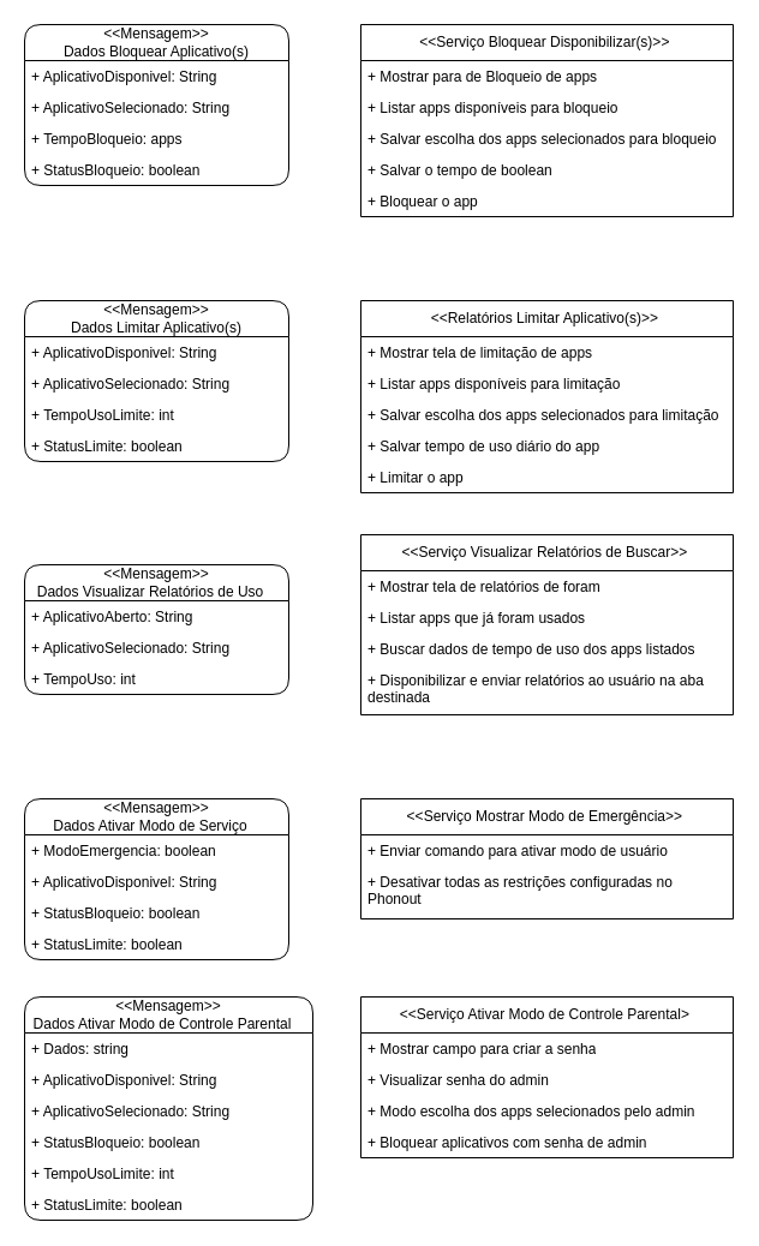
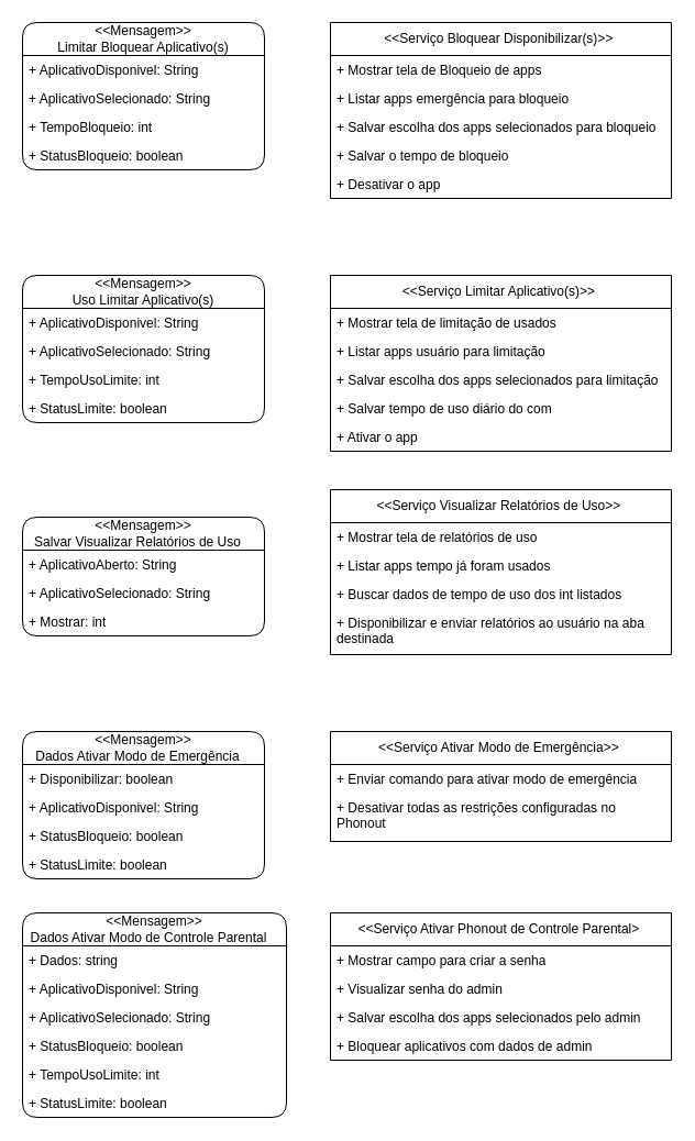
- <mxCell id="2" value="&amp;lt;&amp;lt;Mensagem&amp;gt;&amp;gt;&lt;div&gt;Dados Bloquear Aplicativo(s)&lt;/div&gt;" style="swimlane;fontStyle=0;childLayout=stackLayout;horizontal=1;startSize=30;fillColor=none;horizontalStack=0;resizeParent=1;resizeParentMax=0;resizeLast=0;collapsible=1;marginBottom=0;whiteSpace=wrap;html=1;rounded=1;" vertex="1" parent="1"><mxGeometry x="20" y="20" width="220" height="134" as="geometry" /></mxCell>
+ <mxCell id="2" value="&amp;lt;&amp;lt;Mensagem&amp;gt;&amp;gt;&lt;div&gt;Limitar Bloquear Aplicativo(s)&lt;/div&gt;" style="swimlane;fontStyle=0;childLayout=stackLayout;horizontal=1;startSize=30;fillColor=none;horizontalStack=0;resizeParent=1;resizeParentMax=0;resizeLast=0;collapsible=1;marginBottom=0;whiteSpace=wrap;html=1;rounded=1;" vertex="1" parent="1"><mxGeometry x="20" y="20" width="220" height="134" as="geometry" /></mxCell>
- <mxCell id="8" value="+ Mostrar para de Bloqueio de apps" style="text;strokeColor=none;fillColor=none;align=left;verticalAlign=top;spacingLeft=4;spacingRight=4;overflow=hidden;rotatable=0;points=[[0,0.5],[1,0.5]];portConstraint=eastwest;whiteSpace=wrap;html=1;" vertex="1" parent="7"><mxGeometry y="30" width="310" height="26" as="geometry" /></mxCell>
+ <mxCell id="8" value="+ Mostrar tela de Bloqueio de apps" style="text;strokeColor=none;fillColor=none;align=left;verticalAlign=top;spacingLeft=4;spacingRight=4;overflow=hidden;rotatable=0;points=[[0,0.5],[1,0.5]];portConstraint=eastwest;whiteSpace=wrap;html=1;" vertex="1" parent="7"><mxGeometry y="30" width="310" height="26" as="geometry" /></mxCell>
- <mxCell id="9" value="+&amp;nbsp;Listar apps disponíveis para bloqueio&amp;nbsp;" style="text;strokeColor=none;fillColor=none;align=left;verticalAlign=top;spacingLeft=4;spacingRight=4;overflow=hidden;rotatable=0;points=[[0,0.5],[1,0.5]];portConstraint=eastwest;whiteSpace=wrap;html=1;" vertex="1" parent="7"><mxGeometry y="56" width="310" height="26" as="geometry" /></mxCell>
+ <mxCell id="9" value="+&amp;nbsp;Listar apps emergência para bloqueio&amp;nbsp;" style="text;strokeColor=none;fillColor=none;align=left;verticalAlign=top;spacingLeft=4;spacingRight=4;overflow=hidden;rotatable=0;points=[[0,0.5],[1,0.5]];portConstraint=eastwest;whiteSpace=wrap;html=1;" vertex="1" parent="7"><mxGeometry y="56" width="310" height="26" as="geometry" /></mxCell>
- <mxCell id="5" value="+ TempoBloqueio: apps" style="text;strokeColor=none;fillColor=none;align=left;verticalAlign=top;spacingLeft=4;spacingRight=4;overflow=hidden;rotatable=0;points=[[0,0.5],[1,0.5]];portConstraint=eastwest;whiteSpace=wrap;html=1;" vertex="1" parent="2"><mxGeometry y="82" width="220" height="26" as="geometry" /></mxCell>
+ <mxCell id="5" value="+ TempoBloqueio: int" style="text;strokeColor=none;fillColor=none;align=left;verticalAlign=top;spacingLeft=4;spacingRight=4;overflow=hidden;rotatable=0;points=[[0,0.5],[1,0.5]];portConstraint=eastwest;whiteSpace=wrap;html=1;" vertex="1" parent="2"><mxGeometry y="82" width="220" height="26" as="geometry" /></mxCell>
- <mxCell id="11" value="+&amp;nbsp;Salvar o tempo de boolean" style="text;strokeColor=none;fillColor=none;align=left;verticalAlign=top;spacingLeft=4;spacingRight=4;overflow=hidden;rotatable=0;points=[[0,0.5],[1,0.5]];portConstraint=eastwest;whiteSpace=wrap;html=1;" vertex="1" parent="7"><mxGeometry y="108" width="310" height="26" as="geometry" /></mxCell>
+ <mxCell id="11" value="+&amp;nbsp;Salvar o tempo de bloqueio" style="text;strokeColor=none;fillColor=none;align=left;verticalAlign=top;spacingLeft=4;spacingRight=4;overflow=hidden;rotatable=0;points=[[0,0.5],[1,0.5]];portConstraint=eastwest;whiteSpace=wrap;html=1;" vertex="1" parent="7"><mxGeometry y="108" width="310" height="26" as="geometry" /></mxCell>
- <mxCell id="12" value="+&amp;nbsp;Bloquear o app&amp;nbsp;" style="text;strokeColor=none;fillColor=none;align=left;verticalAlign=top;spacingLeft=4;spacingRight=4;overflow=hidden;rotatable=0;points=[[0,0.5],[1,0.5]];portConstraint=eastwest;whiteSpace=wrap;html=1;" vertex="1" parent="7"><mxGeometry y="134" width="310" height="26" as="geometry" /></mxCell>
+ <mxCell id="12" value="+&amp;nbsp;Desativar o app&amp;nbsp;" style="text;strokeColor=none;fillColor=none;align=left;verticalAlign=top;spacingLeft=4;spacingRight=4;overflow=hidden;rotatable=0;points=[[0,0.5],[1,0.5]];portConstraint=eastwest;whiteSpace=wrap;html=1;" vertex="1" parent="7"><mxGeometry y="134" width="310" height="26" as="geometry" /></mxCell>
- <mxCell id="13" value="&amp;lt;&amp;lt;Mensagem&amp;gt;&amp;gt;&lt;div&gt;Dados Limitar Aplicativo(s)&lt;/div&gt;" style="swimlane;fontStyle=0;childLayout=stackLayout;horizontal=1;startSize=30;fillColor=none;horizontalStack=0;resizeParent=1;resizeParentMax=0;resizeLast=0;collapsible=1;marginBottom=0;whiteSpace=wrap;html=1;rounded=1;" vertex="1" parent="1"><mxGeometry x="20" y="250" width="220" height="134" as="geometry" /></mxCell>
+ <mxCell id="13" value="&amp;lt;&amp;lt;Mensagem&amp;gt;&amp;gt;&lt;div&gt;Uso Limitar Aplicativo(s)&lt;/div&gt;" style="swimlane;fontStyle=0;childLayout=stackLayout;horizontal=1;startSize=30;fillColor=none;horizontalStack=0;resizeParent=1;resizeParentMax=0;resizeLast=0;collapsible=1;marginBottom=0;whiteSpace=wrap;html=1;rounded=1;" vertex="1" parent="1"><mxGeometry x="20" y="250" width="220" height="134" as="geometry" /></mxCell>
- <mxCell id="18" value="&amp;lt;&amp;lt;Relatórios Limitar Aplicativo(s)&amp;gt;&amp;gt;&amp;nbsp;" style="swimlane;fontStyle=0;childLayout=stackLayout;horizontal=1;startSize=30;fillColor=none;horizontalStack=0;resizeParent=1;resizeParentMax=0;resizeLast=0;collapsible=1;marginBottom=0;whiteSpace=wrap;html=1;" vertex="1" parent="1"><mxGeometry x="300" y="250" width="310" height="160" as="geometry" /></mxCell>
+ <mxCell id="18" value="&amp;lt;&amp;lt;Serviço Limitar Aplicativo(s)&amp;gt;&amp;gt;&amp;nbsp;" style="swimlane;fontStyle=0;childLayout=stackLayout;horizontal=1;startSize=30;fillColor=none;horizontalStack=0;resizeParent=1;resizeParentMax=0;resizeLast=0;collapsible=1;marginBottom=0;whiteSpace=wrap;html=1;" vertex="1" parent="1"><mxGeometry x="300" y="250" width="310" height="160" as="geometry" /></mxCell>
- <mxCell id="19" value="+ Mostrar tela de limitação de apps" style="text;strokeColor=none;fillColor=none;align=left;verticalAlign=top;spacingLeft=4;spacingRight=4;overflow=hidden;rotatable=0;points=[[0,0.5],[1,0.5]];portConstraint=eastwest;whiteSpace=wrap;html=1;" vertex="1" parent="18"><mxGeometry y="30" width="310" height="26" as="geometry" /></mxCell>
+ <mxCell id="19" value="+ Mostrar tela de limitação de usados" style="text;strokeColor=none;fillColor=none;align=left;verticalAlign=top;spacingLeft=4;spacingRight=4;overflow=hidden;rotatable=0;points=[[0,0.5],[1,0.5]];portConstraint=eastwest;whiteSpace=wrap;html=1;" vertex="1" parent="18"><mxGeometry y="30" width="310" height="26" as="geometry" /></mxCell>
- <mxCell id="20" value="+ Listar apps disponíveis para limitação&amp;nbsp;" style="text;strokeColor=none;fillColor=none;align=left;verticalAlign=top;spacingLeft=4;spacingRight=4;overflow=hidden;rotatable=0;points=[[0,0.5],[1,0.5]];portConstraint=eastwest;whiteSpace=wrap;html=1;" vertex="1" parent="18"><mxGeometry y="56" width="310" height="26" as="geometry" /></mxCell>
+ <mxCell id="20" value="+ Listar apps usuário para limitação&amp;nbsp;" style="text;strokeColor=none;fillColor=none;align=left;verticalAlign=top;spacingLeft=4;spacingRight=4;overflow=hidden;rotatable=0;points=[[0,0.5],[1,0.5]];portConstraint=eastwest;whiteSpace=wrap;html=1;" vertex="1" parent="18"><mxGeometry y="56" width="310" height="26" as="geometry" /></mxCell>
- <mxCell id="22" value="+ Salvar tempo de uso diário do app" style="text;strokeColor=none;fillColor=none;align=left;verticalAlign=top;spacingLeft=4;spacingRight=4;overflow=hidden;rotatable=0;points=[[0,0.5],[1,0.5]];portConstraint=eastwest;whiteSpace=wrap;html=1;" vertex="1" parent="18"><mxGeometry y="108" width="310" height="26" as="geometry" /></mxCell>
+ <mxCell id="22" value="+ Salvar tempo de uso diário do com" style="text;strokeColor=none;fillColor=none;align=left;verticalAlign=top;spacingLeft=4;spacingRight=4;overflow=hidden;rotatable=0;points=[[0,0.5],[1,0.5]];portConstraint=eastwest;whiteSpace=wrap;html=1;" vertex="1" parent="18"><mxGeometry y="108" width="310" height="26" as="geometry" /></mxCell>
- <mxCell id="23" value="+ Limitar o app" style="text;strokeColor=none;fillColor=none;align=left;verticalAlign=top;spacingLeft=4;spacingRight=4;overflow=hidden;rotatable=0;points=[[0,0.5],[1,0.5]];portConstraint=eastwest;whiteSpace=wrap;html=1;" vertex="1" parent="18"><mxGeometry y="134" width="310" height="26" as="geometry" /></mxCell>
+ <mxCell id="23" value="+ Ativar o app" style="text;strokeColor=none;fillColor=none;align=left;verticalAlign=top;spacingLeft=4;spacingRight=4;overflow=hidden;rotatable=0;points=[[0,0.5],[1,0.5]];portConstraint=eastwest;whiteSpace=wrap;html=1;" vertex="1" parent="18"><mxGeometry y="134" width="310" height="26" as="geometry" /></mxCell>
- <mxCell id="28" value="&amp;lt;&amp;lt;Serviço Visualizar Relatórios de Buscar&amp;gt;&amp;gt;&amp;nbsp;" style="swimlane;fontStyle=0;childLayout=stackLayout;horizontal=1;startSize=30;fillColor=none;horizontalStack=0;resizeParent=1;resizeParentMax=0;resizeLast=0;collapsible=1;marginBottom=0;whiteSpace=wrap;html=1;" vertex="1" parent="1"><mxGeometry x="300" y="445" width="310" height="150" as="geometry" /></mxCell>
+ <mxCell id="28" value="&amp;lt;&amp;lt;Serviço Visualizar Relatórios de Uso&amp;gt;&amp;gt;&amp;nbsp;" style="swimlane;fontStyle=0;childLayout=stackLayout;horizontal=1;startSize=30;fillColor=none;horizontalStack=0;resizeParent=1;resizeParentMax=0;resizeLast=0;collapsible=1;marginBottom=0;whiteSpace=wrap;html=1;" vertex="1" parent="1"><mxGeometry x="300" y="445" width="310" height="150" as="geometry" /></mxCell>
- <mxCell id="24" value="&amp;lt;&amp;lt;Mensagem&amp;gt;&amp;gt;&lt;div&gt;Dados Visualizar Relatórios de Uso&amp;nbsp; &amp;nbsp;&lt;/div&gt;" style="swimlane;fontStyle=0;childLayout=stackLayout;horizontal=1;startSize=30;fillColor=none;horizontalStack=0;resizeParent=1;resizeParentMax=0;resizeLast=0;collapsible=1;marginBottom=0;whiteSpace=wrap;html=1;rounded=1;" vertex="1" parent="1"><mxGeometry x="20" y="470" width="220" height="108" as="geometry" /></mxCell>
+ <mxCell id="24" value="&amp;lt;&amp;lt;Mensagem&amp;gt;&amp;gt;&lt;div&gt;Salvar Visualizar Relatórios de Uso&amp;nbsp; &amp;nbsp;&lt;/div&gt;" style="swimlane;fontStyle=0;childLayout=stackLayout;horizontal=1;startSize=30;fillColor=none;horizontalStack=0;resizeParent=1;resizeParentMax=0;resizeLast=0;collapsible=1;marginBottom=0;whiteSpace=wrap;html=1;rounded=1;" vertex="1" parent="1"><mxGeometry x="20" y="470" width="220" height="108" as="geometry" /></mxCell>
- <mxCell id="29" value="+ Mostrar tela de relatórios de foram&amp;nbsp; &amp;nbsp;" style="text;strokeColor=none;fillColor=none;align=left;verticalAlign=top;spacingLeft=4;spacingRight=4;overflow=hidden;rotatable=0;points=[[0,0.5],[1,0.5]];portConstraint=eastwest;whiteSpace=wrap;html=1;" vertex="1" parent="28"><mxGeometry y="30" width="310" height="26" as="geometry" /></mxCell>
+ <mxCell id="29" value="+ Mostrar tela de relatórios de uso&amp;nbsp; &amp;nbsp;" style="text;strokeColor=none;fillColor=none;align=left;verticalAlign=top;spacingLeft=4;spacingRight=4;overflow=hidden;rotatable=0;points=[[0,0.5],[1,0.5]];portConstraint=eastwest;whiteSpace=wrap;html=1;" vertex="1" parent="28"><mxGeometry y="30" width="310" height="26" as="geometry" /></mxCell>
- <mxCell id="30" value="+ Listar apps que já foram usados&amp;nbsp;" style="text;strokeColor=none;fillColor=none;align=left;verticalAlign=top;spacingLeft=4;spacingRight=4;overflow=hidden;rotatable=0;points=[[0,0.5],[1,0.5]];portConstraint=eastwest;whiteSpace=wrap;html=1;" vertex="1" parent="28"><mxGeometry y="56" width="310" height="26" as="geometry" /></mxCell>
+ <mxCell id="30" value="+ Listar apps tempo já foram usados&amp;nbsp;" style="text;strokeColor=none;fillColor=none;align=left;verticalAlign=top;spacingLeft=4;spacingRight=4;overflow=hidden;rotatable=0;points=[[0,0.5],[1,0.5]];portConstraint=eastwest;whiteSpace=wrap;html=1;" vertex="1" parent="28"><mxGeometry y="56" width="310" height="26" as="geometry" /></mxCell>
- <mxCell id="31" value="+ Buscar dados de tempo de uso dos apps listados" style="text;strokeColor=none;fillColor=none;align=left;verticalAlign=top;spacingLeft=4;spacingRight=4;overflow=hidden;rotatable=0;points=[[0,0.5],[1,0.5]];portConstraint=eastwest;whiteSpace=wrap;html=1;" vertex="1" parent="28"><mxGeometry y="82" width="310" height="26" as="geometry" /></mxCell>
+ <mxCell id="31" value="+ Buscar dados de tempo de uso dos int listados" style="text;strokeColor=none;fillColor=none;align=left;verticalAlign=top;spacingLeft=4;spacingRight=4;overflow=hidden;rotatable=0;points=[[0,0.5],[1,0.5]];portConstraint=eastwest;whiteSpace=wrap;html=1;" vertex="1" parent="28"><mxGeometry y="82" width="310" height="26" as="geometry" /></mxCell>
- <mxCell id="27" value="+ TempoUso: int" style="text;strokeColor=none;fillColor=none;align=left;verticalAlign=top;spacingLeft=4;spacingRight=4;overflow=hidden;rotatable=0;points=[[0,0.5],[1,0.5]];portConstraint=eastwest;whiteSpace=wrap;html=1;" vertex="1" parent="24"><mxGeometry y="82" width="220" height="26" as="geometry" /></mxCell>
+ <mxCell id="27" value="+ Mostrar: int" style="text;strokeColor=none;fillColor=none;align=left;verticalAlign=top;spacingLeft=4;spacingRight=4;overflow=hidden;rotatable=0;points=[[0,0.5],[1,0.5]];portConstraint=eastwest;whiteSpace=wrap;html=1;" vertex="1" parent="24"><mxGeometry y="82" width="220" height="26" as="geometry" /></mxCell>
- <mxCell id="33" value="&amp;lt;&amp;lt;Mensagem&amp;gt;&amp;gt;&lt;div&gt;Dados Ativar Modo de Serviço&amp;nbsp; &amp;nbsp;&lt;/div&gt;" style="swimlane;fontStyle=0;childLayout=stackLayout;horizontal=1;startSize=30;fillColor=none;horizontalStack=0;resizeParent=1;resizeParentMax=0;resizeLast=0;collapsible=1;marginBottom=0;whiteSpace=wrap;html=1;rounded=1;" vertex="1" parent="1"><mxGeometry x="20" y="665" width="220" height="134" as="geometry" /></mxCell>
+ <mxCell id="33" value="&amp;lt;&amp;lt;Mensagem&amp;gt;&amp;gt;&lt;div&gt;Dados Ativar Modo de Emergência&amp;nbsp; &amp;nbsp;&lt;/div&gt;" style="swimlane;fontStyle=0;childLayout=stackLayout;horizontal=1;startSize=30;fillColor=none;horizontalStack=0;resizeParent=1;resizeParentMax=0;resizeLast=0;collapsible=1;marginBottom=0;whiteSpace=wrap;html=1;rounded=1;" vertex="1" parent="1"><mxGeometry x="20" y="665" width="220" height="134" as="geometry" /></mxCell>
- <mxCell id="38" value="&amp;lt;&amp;lt;Serviço Mostrar Modo de Emergência&amp;gt;&amp;gt;&amp;nbsp;" style="swimlane;fontStyle=0;childLayout=stackLayout;horizontal=1;startSize=30;fillColor=none;horizontalStack=0;resizeParent=1;resizeParentMax=0;resizeLast=0;collapsible=1;marginBottom=0;whiteSpace=wrap;html=1;" vertex="1" parent="1"><mxGeometry x="300" y="665" width="310" height="100" as="geometry" /></mxCell>
+ <mxCell id="38" value="&amp;lt;&amp;lt;Serviço Ativar Modo de Emergência&amp;gt;&amp;gt;&amp;nbsp;" style="swimlane;fontStyle=0;childLayout=stackLayout;horizontal=1;startSize=30;fillColor=none;horizontalStack=0;resizeParent=1;resizeParentMax=0;resizeLast=0;collapsible=1;marginBottom=0;whiteSpace=wrap;html=1;" vertex="1" parent="1"><mxGeometry x="300" y="665" width="310" height="100" as="geometry" /></mxCell>
- <mxCell id="34" value="+ ModoEmergencia: boolean" style="text;strokeColor=none;fillColor=none;align=left;verticalAlign=top;spacingLeft=4;spacingRight=4;overflow=hidden;rotatable=0;points=[[0,0.5],[1,0.5]];portConstraint=eastwest;whiteSpace=wrap;html=1;" vertex="1" parent="33"><mxGeometry y="30" width="220" height="26" as="geometry" /></mxCell>
+ <mxCell id="34" value="+ Disponibilizar: boolean" style="text;strokeColor=none;fillColor=none;align=left;verticalAlign=top;spacingLeft=4;spacingRight=4;overflow=hidden;rotatable=0;points=[[0,0.5],[1,0.5]];portConstraint=eastwest;whiteSpace=wrap;html=1;" vertex="1" parent="33"><mxGeometry y="30" width="220" height="26" as="geometry" /></mxCell>
- <mxCell id="39" value="+ Enviar comando para ativar modo de usuário" style="text;strokeColor=none;fillColor=none;align=left;verticalAlign=top;spacingLeft=4;spacingRight=4;overflow=hidden;rotatable=0;points=[[0,0.5],[1,0.5]];portConstraint=eastwest;whiteSpace=wrap;html=1;" vertex="1" parent="38"><mxGeometry y="30" width="310" height="26" as="geometry" /></mxCell>
+ <mxCell id="39" value="+ Enviar comando para ativar modo de emergência" style="text;strokeColor=none;fillColor=none;align=left;verticalAlign=top;spacingLeft=4;spacingRight=4;overflow=hidden;rotatable=0;points=[[0,0.5],[1,0.5]];portConstraint=eastwest;whiteSpace=wrap;html=1;" vertex="1" parent="38"><mxGeometry y="30" width="310" height="26" as="geometry" /></mxCell>
- <mxCell id="48" value="&amp;lt;&amp;lt;Serviço Ativar Modo de Controle Parental&amp;gt;&amp;nbsp;" style="swimlane;fontStyle=0;childLayout=stackLayout;horizontal=1;startSize=30;fillColor=none;horizontalStack=0;resizeParent=1;resizeParentMax=0;resizeLast=0;collapsible=1;marginBottom=0;whiteSpace=wrap;html=1;" vertex="1" parent="1"><mxGeometry x="300" y="830" width="310" height="134" as="geometry" /></mxCell>
+ <mxCell id="48" value="&amp;lt;&amp;lt;Serviço Ativar Phonout de Controle Parental&amp;gt;&amp;nbsp;" style="swimlane;fontStyle=0;childLayout=stackLayout;horizontal=1;startSize=30;fillColor=none;horizontalStack=0;resizeParent=1;resizeParentMax=0;resizeLast=0;collapsible=1;marginBottom=0;whiteSpace=wrap;html=1;" vertex="1" parent="1"><mxGeometry x="300" y="830" width="310" height="134" as="geometry" /></mxCell>
- <mxCell id="51" value="+ Modo escolha dos apps selecionados pelo admin" style="text;strokeColor=none;fillColor=none;align=left;verticalAlign=top;spacingLeft=4;spacingRight=4;overflow=hidden;rotatable=0;points=[[0,0.5],[1,0.5]];portConstraint=eastwest;whiteSpace=wrap;html=1;" vertex="1" parent="48"><mxGeometry y="82" width="310" height="26" as="geometry" /></mxCell>
+ <mxCell id="51" value="+ Salvar escolha dos apps selecionados pelo admin" style="text;strokeColor=none;fillColor=none;align=left;verticalAlign=top;spacingLeft=4;spacingRight=4;overflow=hidden;rotatable=0;points=[[0,0.5],[1,0.5]];portConstraint=eastwest;whiteSpace=wrap;html=1;" vertex="1" parent="48"><mxGeometry y="82" width="310" height="26" as="geometry" /></mxCell>
- <mxCell id="52" value="+ Bloquear aplicativos com senha de admin" style="text;strokeColor=none;fillColor=none;align=left;verticalAlign=top;spacingLeft=4;spacingRight=4;overflow=hidden;rotatable=0;points=[[0,0.5],[1,0.5]];portConstraint=eastwest;whiteSpace=wrap;html=1;" vertex="1" parent="48"><mxGeometry y="108" width="310" height="26" as="geometry" /></mxCell>
+ <mxCell id="52" value="+ Bloquear aplicativos com dados de admin" style="text;strokeColor=none;fillColor=none;align=left;verticalAlign=top;spacingLeft=4;spacingRight=4;overflow=hidden;rotatable=0;points=[[0,0.5],[1,0.5]];portConstraint=eastwest;whiteSpace=wrap;html=1;" vertex="1" parent="48"><mxGeometry y="108" width="310" height="26" as="geometry" /></mxCell>
